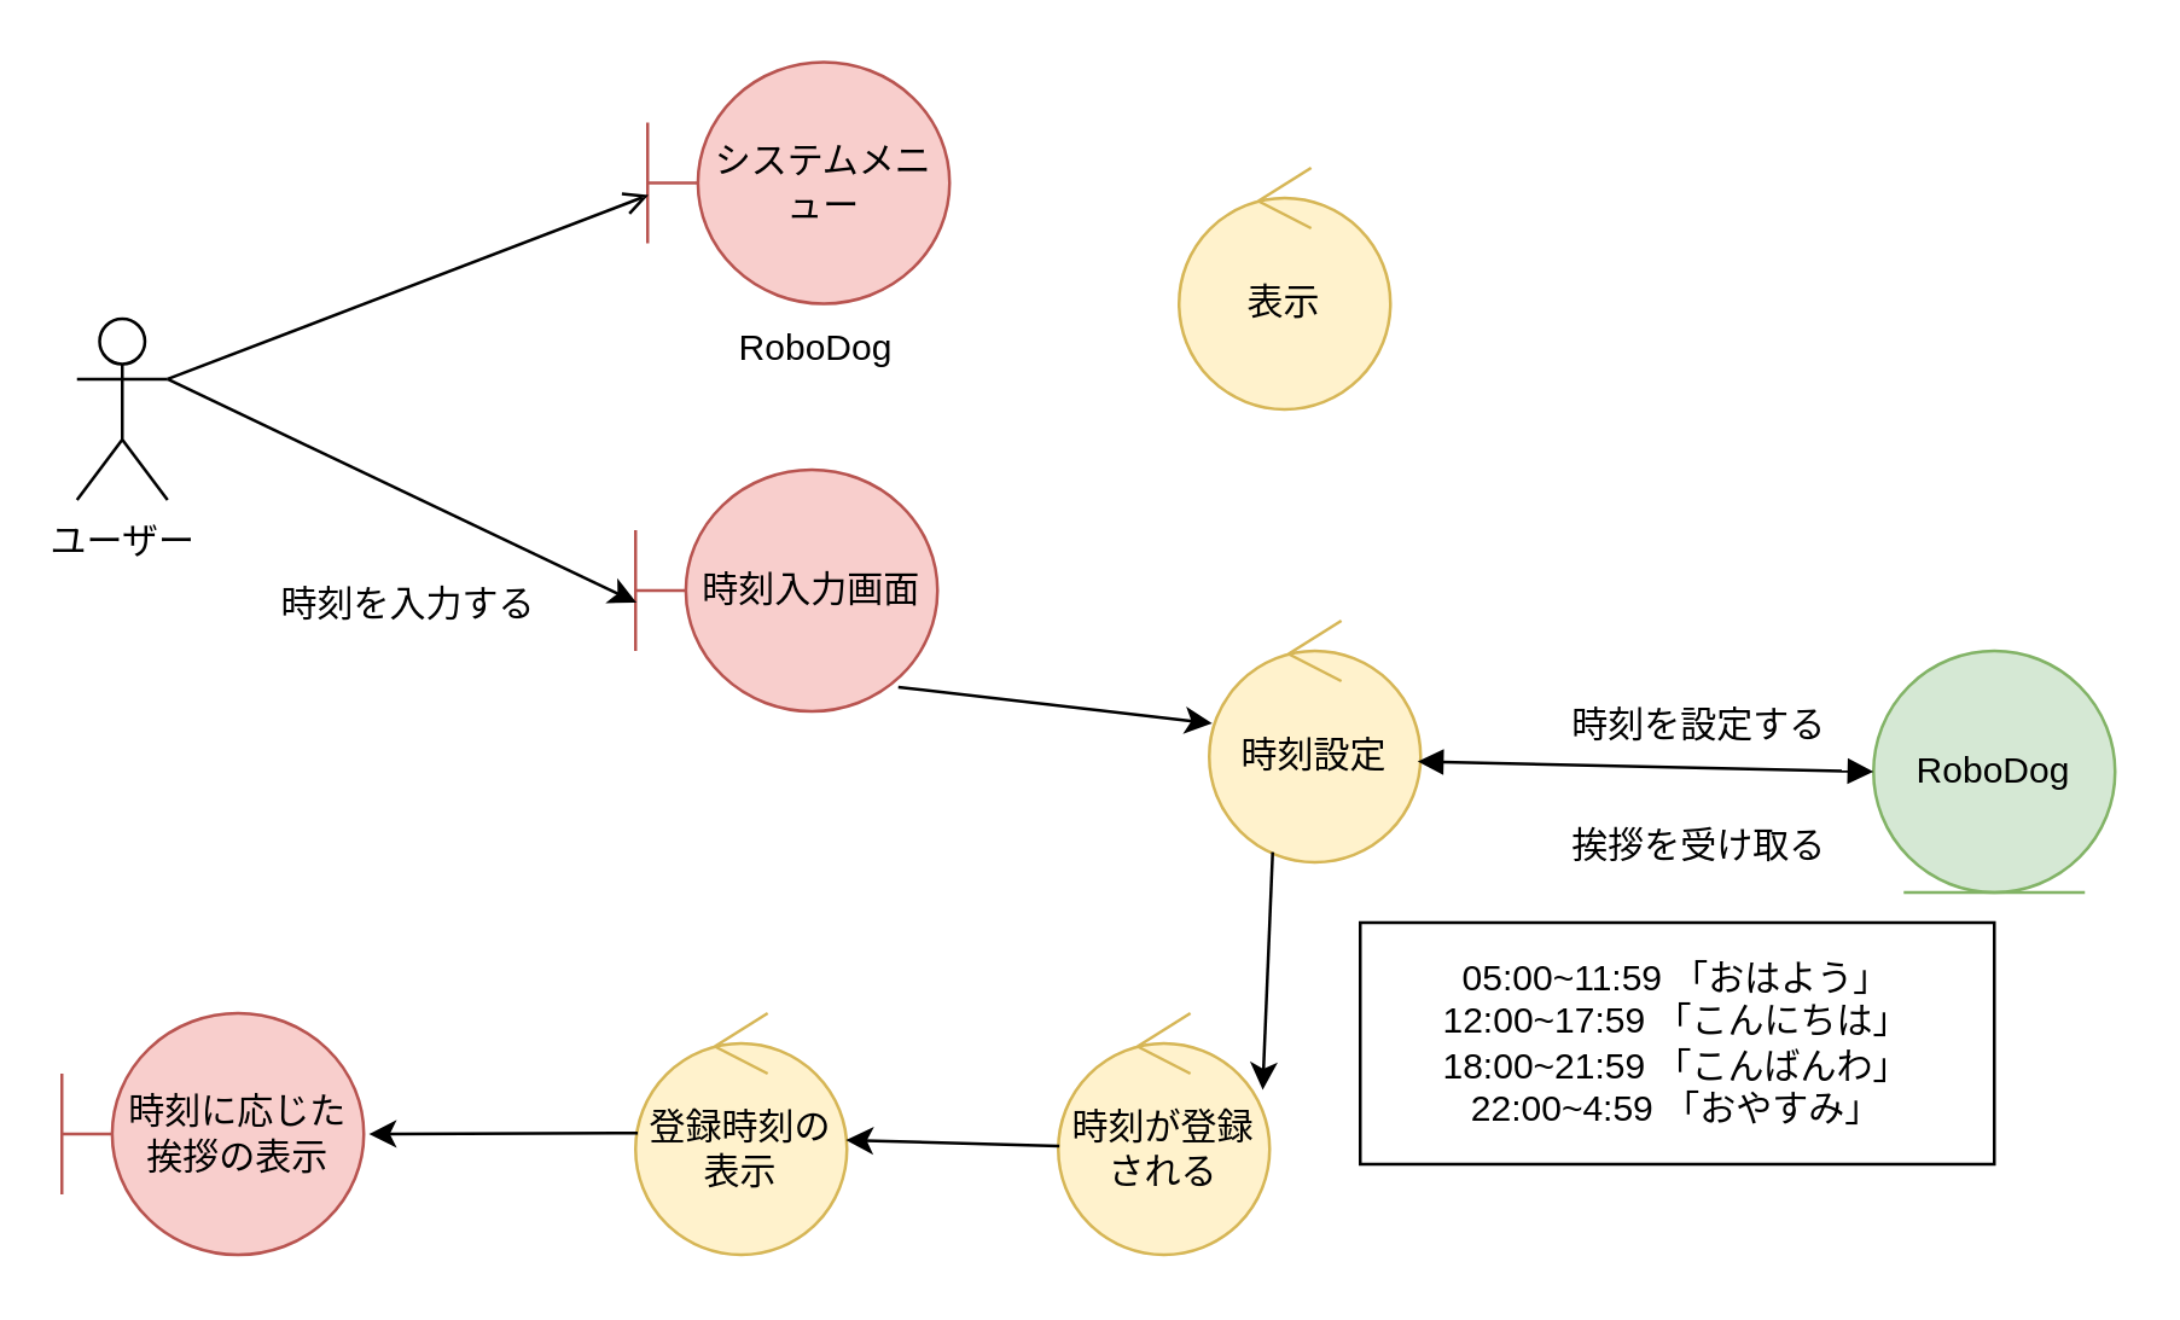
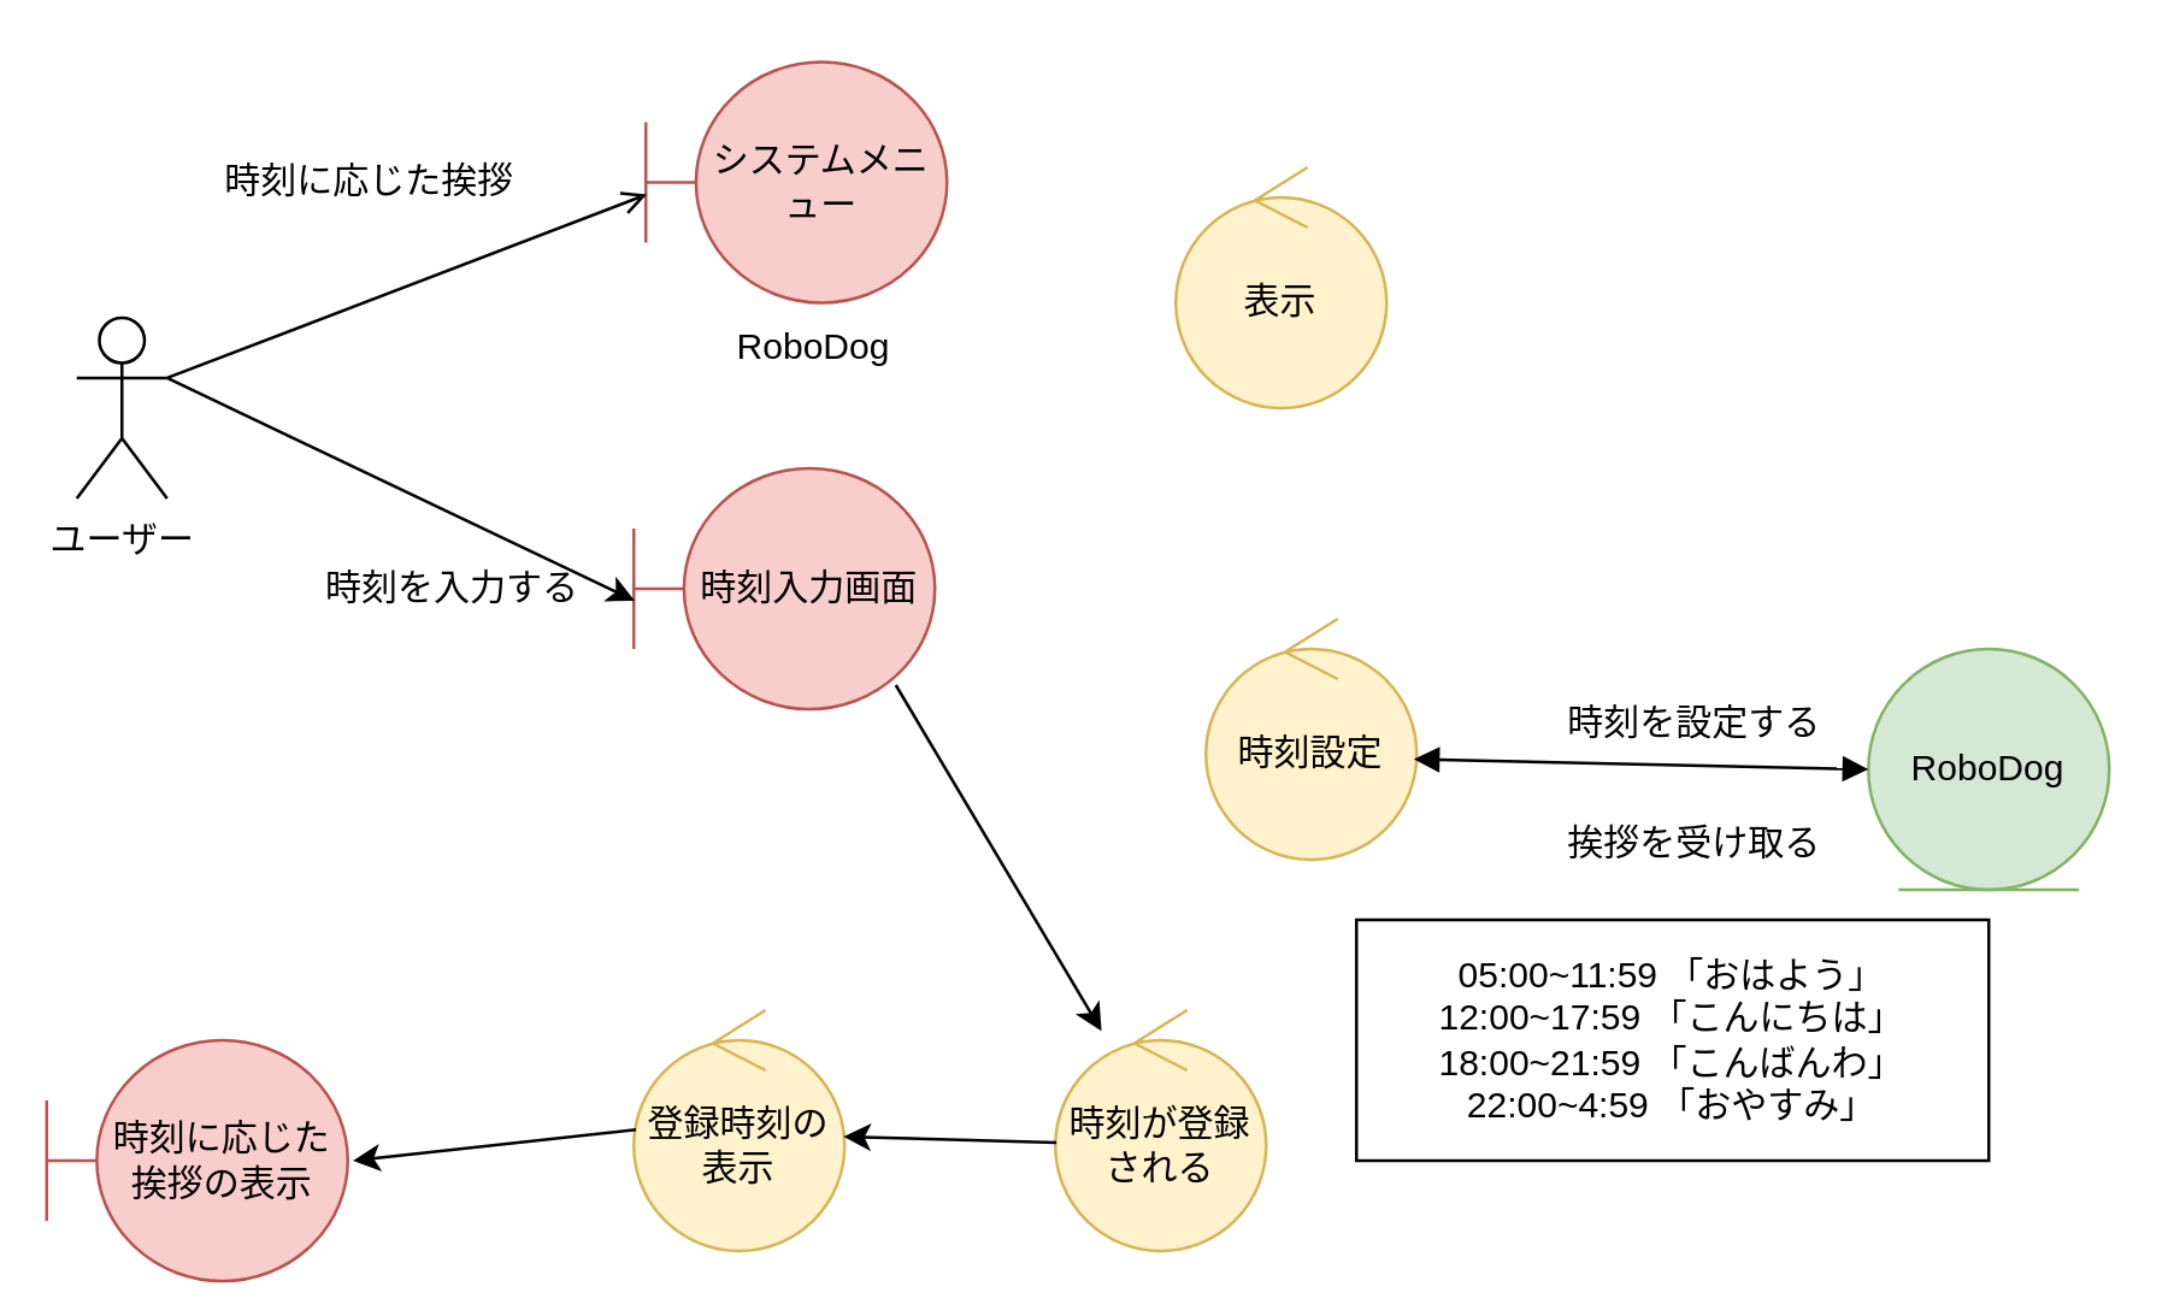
+ <mxCell id="22" value="時刻に応じた挨拶" style="text;html=1;align=center;verticalAlign=middle;whiteSpace=wrap;rounded=0;" parent="1" vertex="1"><mxGeometry x="65" y="45" width="115" height="30" as="geometry" /></mxCell>
- <mxCell id="2" value="時刻を入力する" style="text;html=1;align=center;verticalAlign=middle;whiteSpace=wrap;rounded=0;" parent="1" vertex="1"><mxGeometry x="90" y="185" width="90" height="30" as="geometry" /></mxCell>
+ <mxCell id="2" value="時刻を入力する" style="text;html=1;align=center;verticalAlign=middle;whiteSpace=wrap;rounded=0;" parent="1" vertex="1"><mxGeometry x="105" y="180" width="90" height="30" as="geometry" /></mxCell>
- <mxCell id="12" value="" style="endArrow=classic;html=1;rounded=0;exitX=0.87;exitY=0.9;exitDx=0;exitDy=0;exitPerimeter=0;entryX=0.014;entryY=0.425;entryDx=0;entryDy=0;entryPerimeter=0;" parent="1" source="3" target="10" edge="1"><mxGeometry width="50" height="50" relative="1" as="geometry"><mxPoint x="130" y="301" as="sourcePoint" /><mxPoint x="280" y="275" as="targetPoint" /></mxGeometry></mxCell>
+ <mxCell id="12" value="" style="endArrow=classic;html=1;rounded=0;exitX=0.87;exitY=0.9;exitDx=0;exitDy=0;exitPerimeter=0;" parent="1" source="3" target="6" edge="1"><mxGeometry width="50" height="50" relative="1" as="geometry"><mxPoint x="130" y="301" as="sourcePoint" /><mxPoint x="280" y="275" as="targetPoint" /></mxGeometry></mxCell>
- <mxCell id="14" value="" style="endArrow=classic;html=1;rounded=0;exitX=0.3;exitY=0.958;exitDx=0;exitDy=0;exitPerimeter=0;entryX=0.967;entryY=0.317;entryDx=0;entryDy=0;entryPerimeter=0;" parent="1" source="10" target="6" edge="1"><mxGeometry width="50" height="50" relative="1" as="geometry"><mxPoint x="266.02" y="293" as="sourcePoint" /><mxPoint x="360.02" y="365" as="targetPoint" /></mxGeometry></mxCell>
- <mxCell id="11" value="時刻に応じた挨拶の表示" style="shape=umlBoundary;whiteSpace=wrap;html=1;fillColor=#f8cecc;strokeColor=#b85450;" parent="1" vertex="1"><mxGeometry x="20" y="335" width="100" height="80" as="geometry" /></mxCell>
+ <mxCell id="11" value="時刻に応じた挨拶の表示" style="shape=umlBoundary;whiteSpace=wrap;html=1;fillColor=#f8cecc;strokeColor=#b85450;" parent="1" vertex="1"><mxGeometry x="15" y="345" width="100" height="80" as="geometry" /></mxCell>
